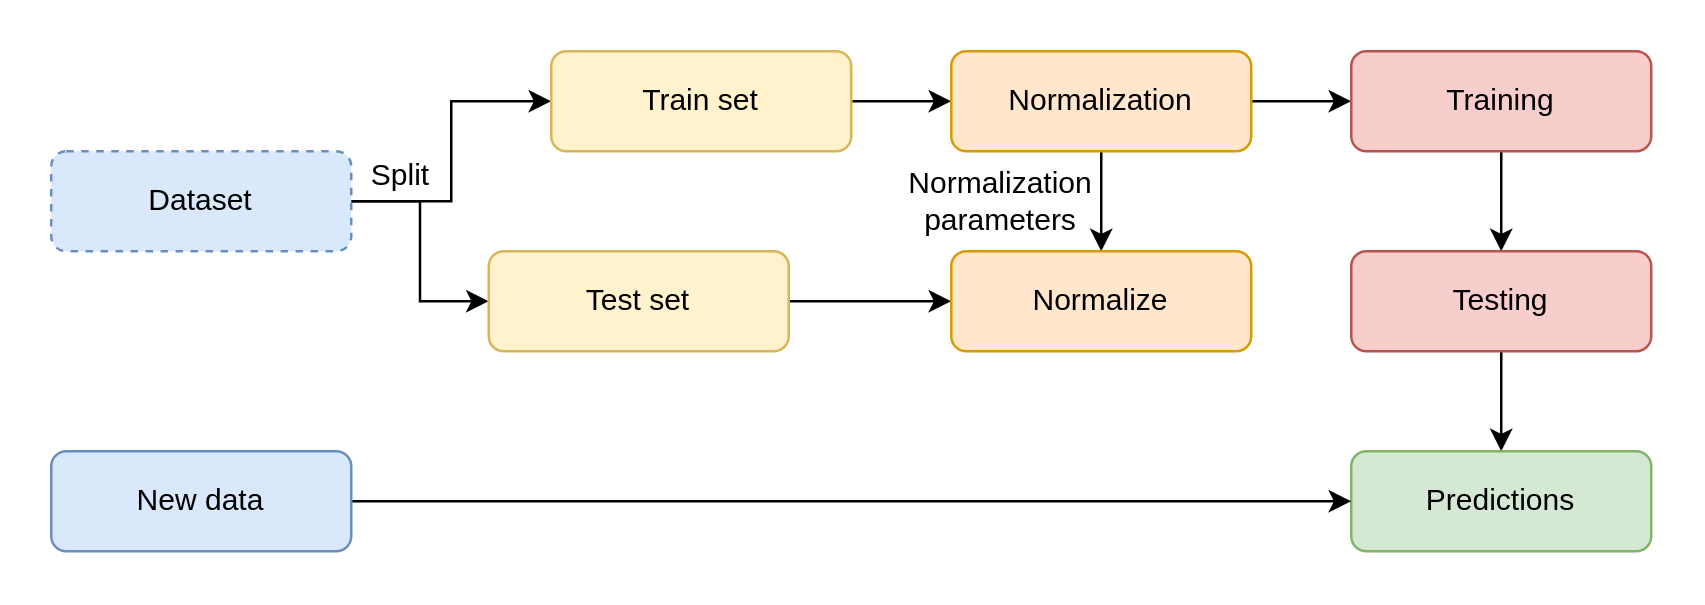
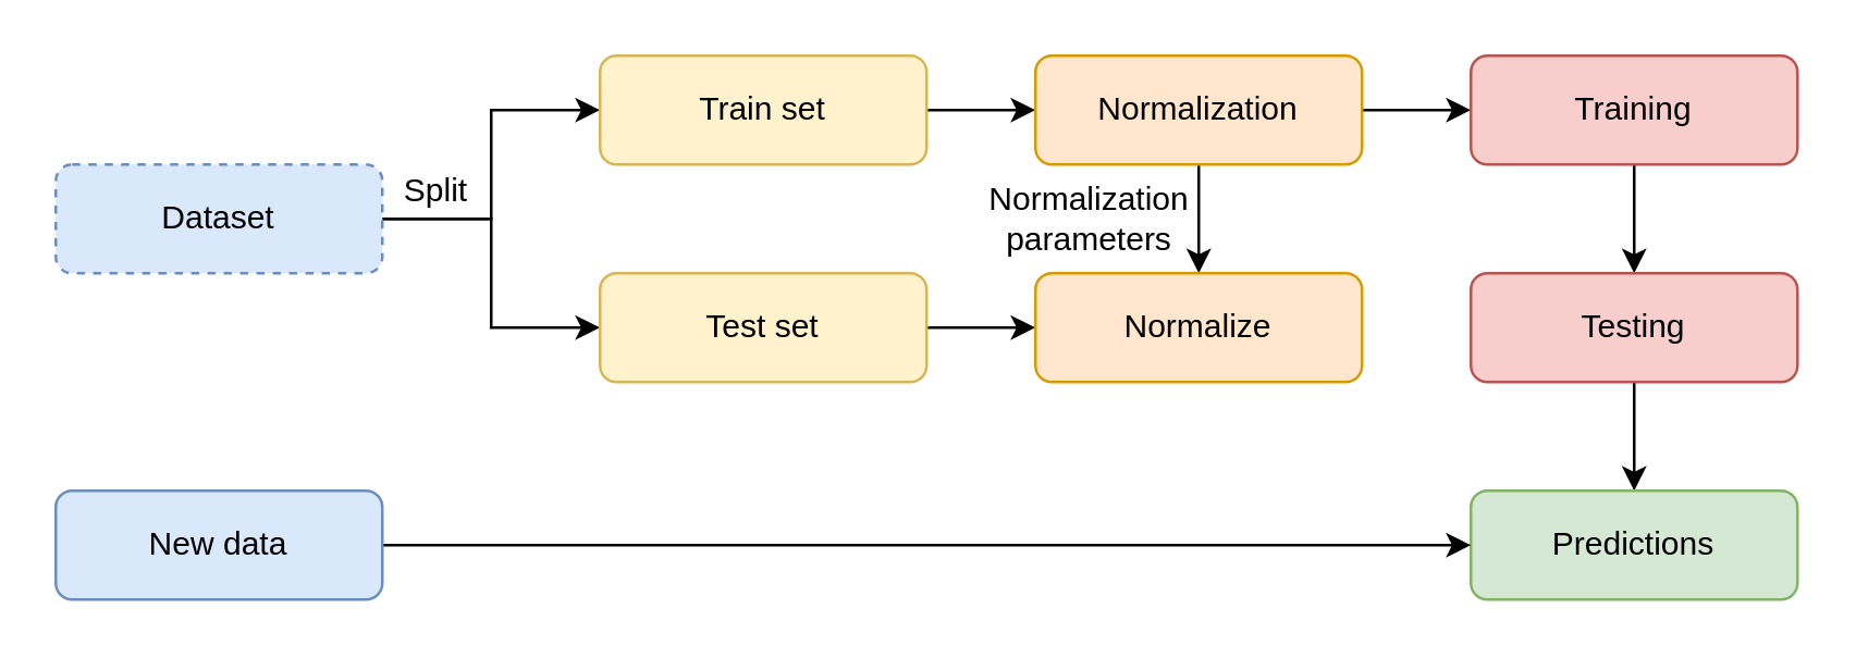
- <mxCell id="6" value="Test set" style="rounded=1;whiteSpace=wrap;html=1;fontSize=12;glass=0;strokeWidth=1;shadow=0;fillColor=#fff2cc;strokeColor=#d6b656;" vertex="1" parent="1"><mxGeometry x="195" y="100" width="120" height="40" as="geometry" /></mxCell>
+ <mxCell id="6" value="Test set" style="rounded=1;whiteSpace=wrap;html=1;fontSize=12;glass=0;strokeWidth=1;shadow=0;fillColor=#fff2cc;strokeColor=#d6b656;" vertex="1" parent="1"><mxGeometry x="220" y="100" width="120" height="40" as="geometry" /></mxCell>
